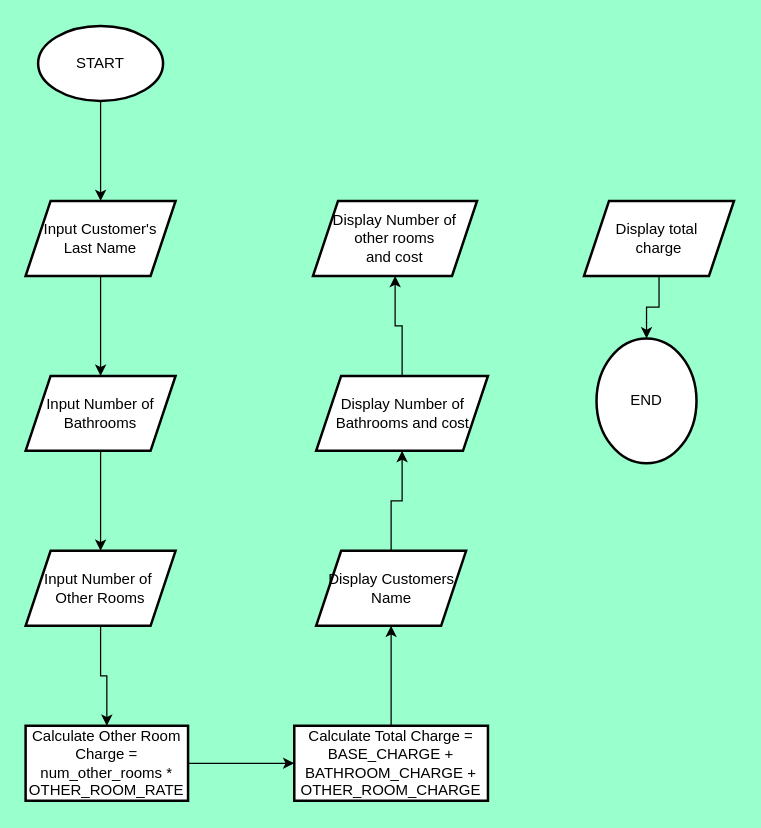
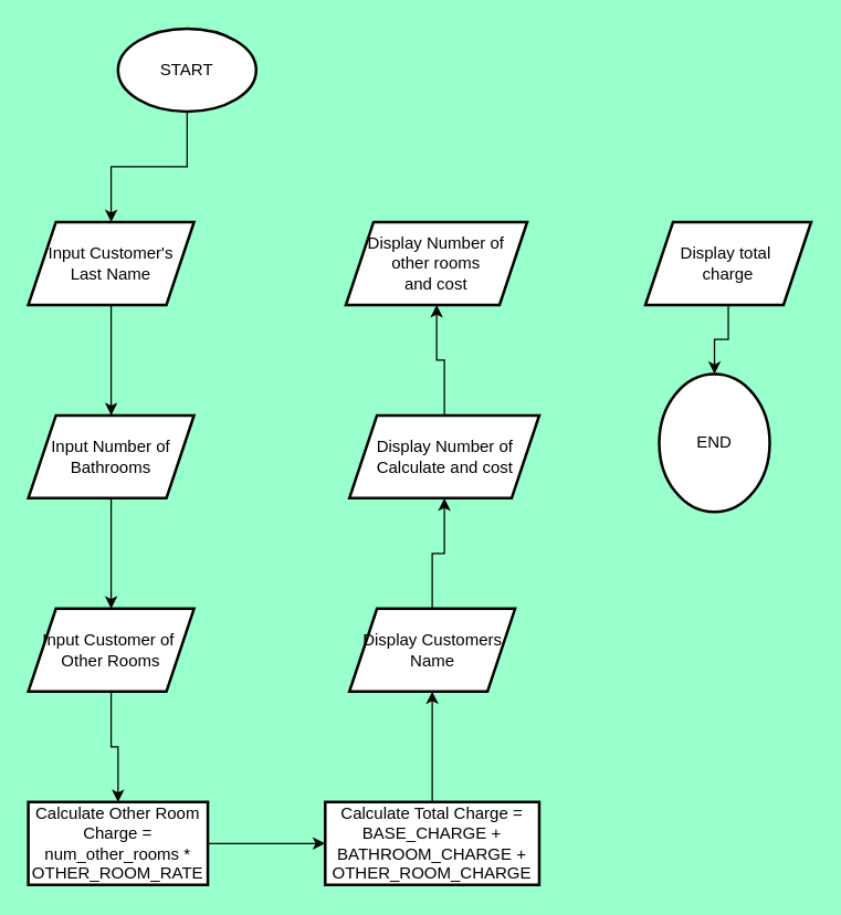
- <mxCell id="3" value="START" style="strokeWidth=2;html=1;shape=mxgraph.flowchart.start_1;whiteSpace=wrap;" vertex="1" parent="1"><mxGeometry x="30" y="20" width="100" height="60" as="geometry" /></mxCell>
+ <mxCell id="3" value="START" style="strokeWidth=2;html=1;shape=mxgraph.flowchart.start_1;whiteSpace=wrap;" vertex="1" parent="1"><mxGeometry x="85" y="20" width="100" height="60" as="geometry" /></mxCell>
- <mxCell id="17" value="Display Number of Bathrooms and cost" style="shape=parallelogram;perimeter=parallelogramPerimeter;whiteSpace=wrap;html=1;fixedSize=1;strokeWidth=2;" vertex="1" parent="1"><mxGeometry x="252.5" y="300" width="137.5" height="60" as="geometry" /></mxCell>
+ <mxCell id="17" value="Display Number of Calculate and cost" style="shape=parallelogram;perimeter=parallelogramPerimeter;whiteSpace=wrap;html=1;fixedSize=1;strokeWidth=2;" vertex="1" parent="1"><mxGeometry x="252.5" y="300" width="137.5" height="60" as="geometry" /></mxCell>
- <mxCell id="9" value="Input Number of&amp;nbsp;&lt;div&gt;Other Rooms&lt;/div&gt;" style="shape=parallelogram;perimeter=parallelogramPerimeter;whiteSpace=wrap;html=1;fixedSize=1;strokeWidth=2;" vertex="1" parent="1"><mxGeometry x="20" y="440" width="120" height="60" as="geometry" /></mxCell>
+ <mxCell id="9" value="Input Customer of&amp;nbsp;&lt;div&gt;Other Rooms&lt;/div&gt;" style="shape=parallelogram;perimeter=parallelogramPerimeter;whiteSpace=wrap;html=1;fixedSize=1;strokeWidth=2;" vertex="1" parent="1"><mxGeometry x="20" y="440" width="120" height="60" as="geometry" /></mxCell>
